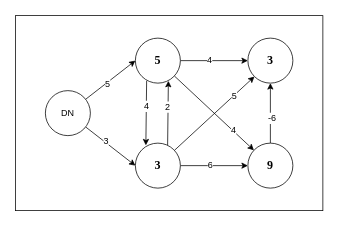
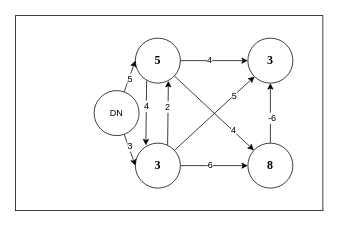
- <mxCell id="23" value="DN" style="ellipse;whiteSpace=wrap;html=1;aspect=fixed;" vertex="1" parent="1"><mxGeometry x="60" y="120" width="60" height="60" as="geometry" /></mxCell>
+ <mxCell id="23" value="DN" style="ellipse;whiteSpace=wrap;html=1;aspect=fixed;" vertex="1" parent="1"><mxGeometry x="125" y="120" width="60" height="60" as="geometry" /></mxCell>
- <mxCell id="18" value="&lt;p class=&quot;MsoNormal&quot;&gt;&lt;b&gt;&lt;span style=&quot;font-size: 12.0pt ; line-height: 115% ; font-family: &amp;#34;times new roman&amp;#34; , serif&quot;&gt;9&lt;/span&gt;&lt;/b&gt;&lt;/p&gt;" style="ellipse;whiteSpace=wrap;html=1;aspect=fixed;" vertex="1" parent="1"><mxGeometry x="330" y="190" width="60" height="60" as="geometry" /></mxCell>
+ <mxCell id="18" value="&lt;p class=&quot;MsoNormal&quot;&gt;&lt;b&gt;&lt;span style=&quot;font-size: 12.0pt ; line-height: 115% ; font-family: &amp;#34;times new roman&amp;#34; , serif&quot;&gt;8&lt;/span&gt;&lt;/b&gt;&lt;/p&gt;" style="ellipse;whiteSpace=wrap;html=1;aspect=fixed;" vertex="1" parent="1"><mxGeometry x="330" y="190" width="60" height="60" as="geometry" /></mxCell>
